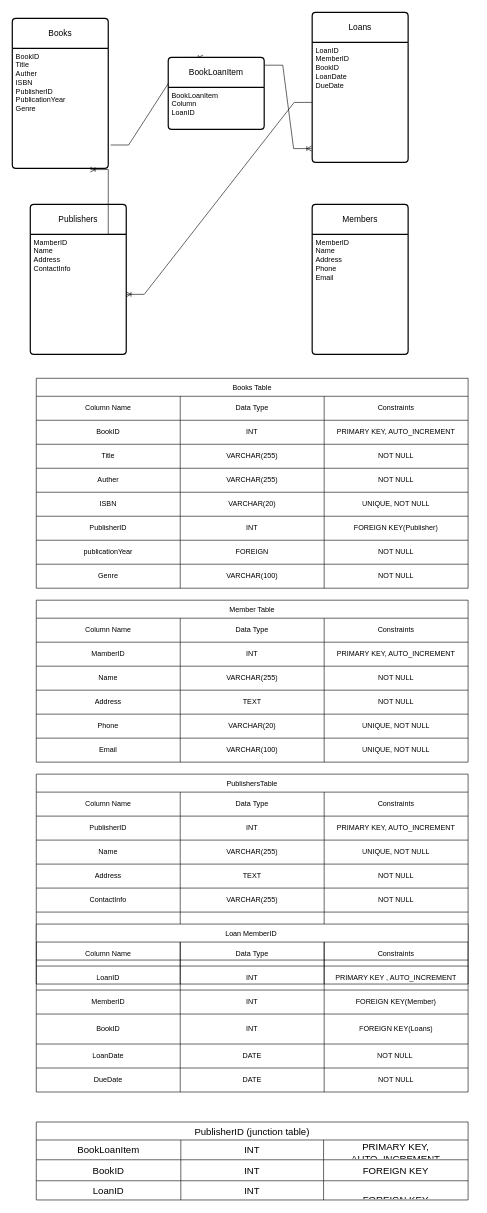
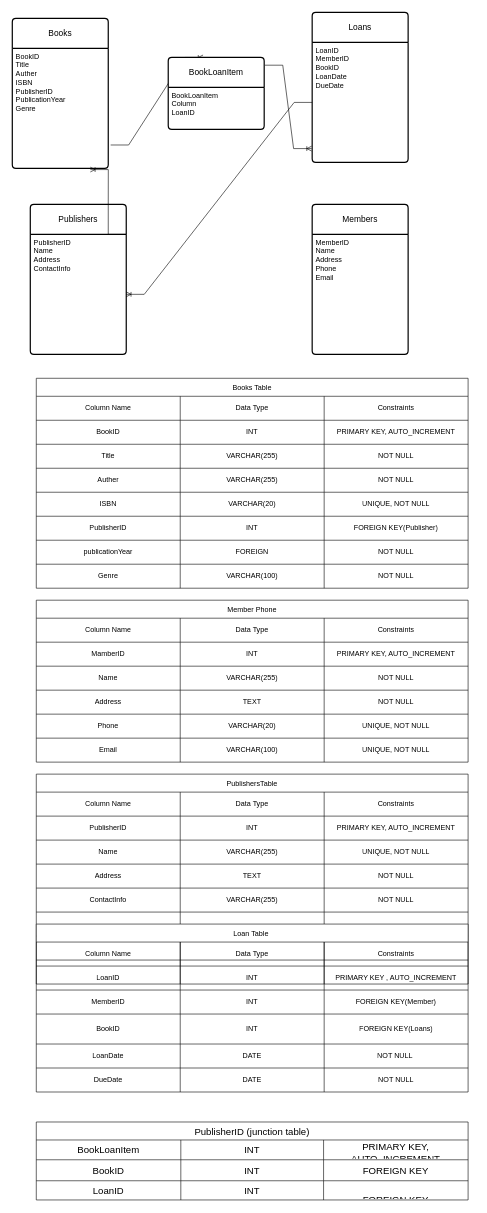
- <mxCell id="11" value="MamberID&lt;div&gt;Name&lt;/div&gt;&lt;div&gt;Address&lt;/div&gt;&lt;div&gt;ContactInfo&lt;/div&gt;&lt;div&gt;&lt;br&gt;&lt;/div&gt;" style="align=left;strokeColor=none;fillColor=none;spacingLeft=4;fontSize=12;verticalAlign=top;resizable=0;rotatable=0;part=1;html=1;" parent="10" vertex="1"><mxGeometry y="50" width="160" height="200" as="geometry" /></mxCell>
+ <mxCell id="11" value="PublisherID&lt;div&gt;Name&lt;/div&gt;&lt;div&gt;Address&lt;/div&gt;&lt;div&gt;ContactInfo&lt;/div&gt;&lt;div&gt;&lt;br&gt;&lt;/div&gt;" style="align=left;strokeColor=none;fillColor=none;spacingLeft=4;fontSize=12;verticalAlign=top;resizable=0;rotatable=0;part=1;html=1;" parent="10" vertex="1"><mxGeometry y="50" width="160" height="200" as="geometry" /></mxCell>
- <mxCell id="74" value="Member Table" style="shape=table;startSize=30;container=1;collapsible=0;childLayout=tableLayout;" parent="1" vertex="1"><mxGeometry x="60" y="1000" width="720" height="270" as="geometry" /></mxCell>
+ <mxCell id="74" value="Member Phone" style="shape=table;startSize=30;container=1;collapsible=0;childLayout=tableLayout;" parent="1" vertex="1"><mxGeometry x="60" y="1000" width="720" height="270" as="geometry" /></mxCell>
- <mxCell id="49" value="Loan MemberID " style="shape=table;startSize=30;container=1;collapsible=0;childLayout=tableLayout;" parent="1" vertex="1"><mxGeometry x="60" y="1540" width="720" height="280" as="geometry" /></mxCell>
+ <mxCell id="49" value="Loan Table " style="shape=table;startSize=30;container=1;collapsible=0;childLayout=tableLayout;" parent="1" vertex="1"><mxGeometry x="60" y="1540" width="720" height="280" as="geometry" /></mxCell>
